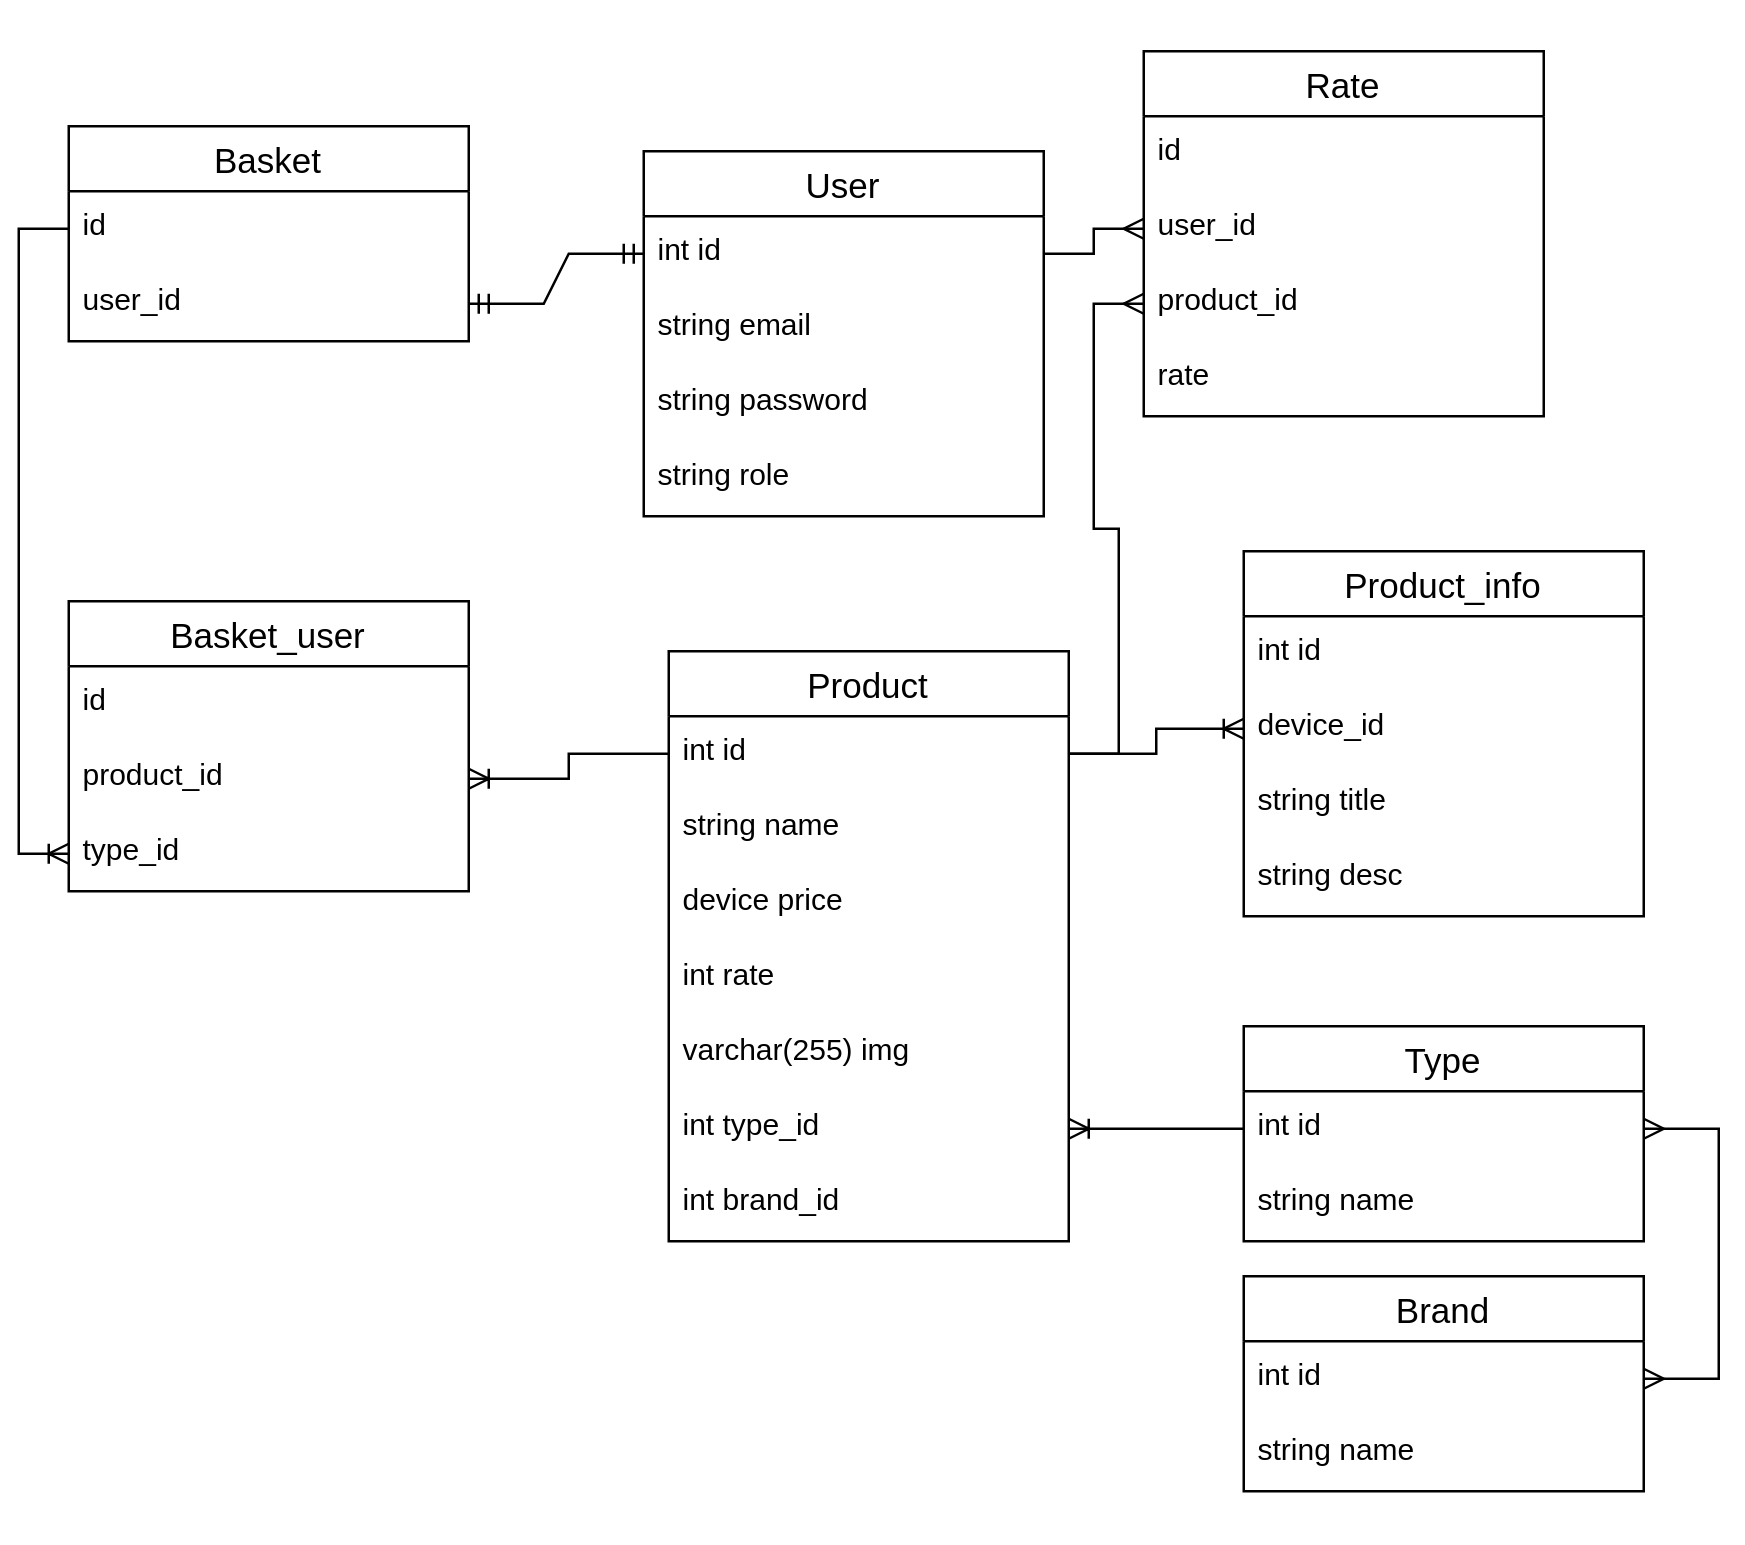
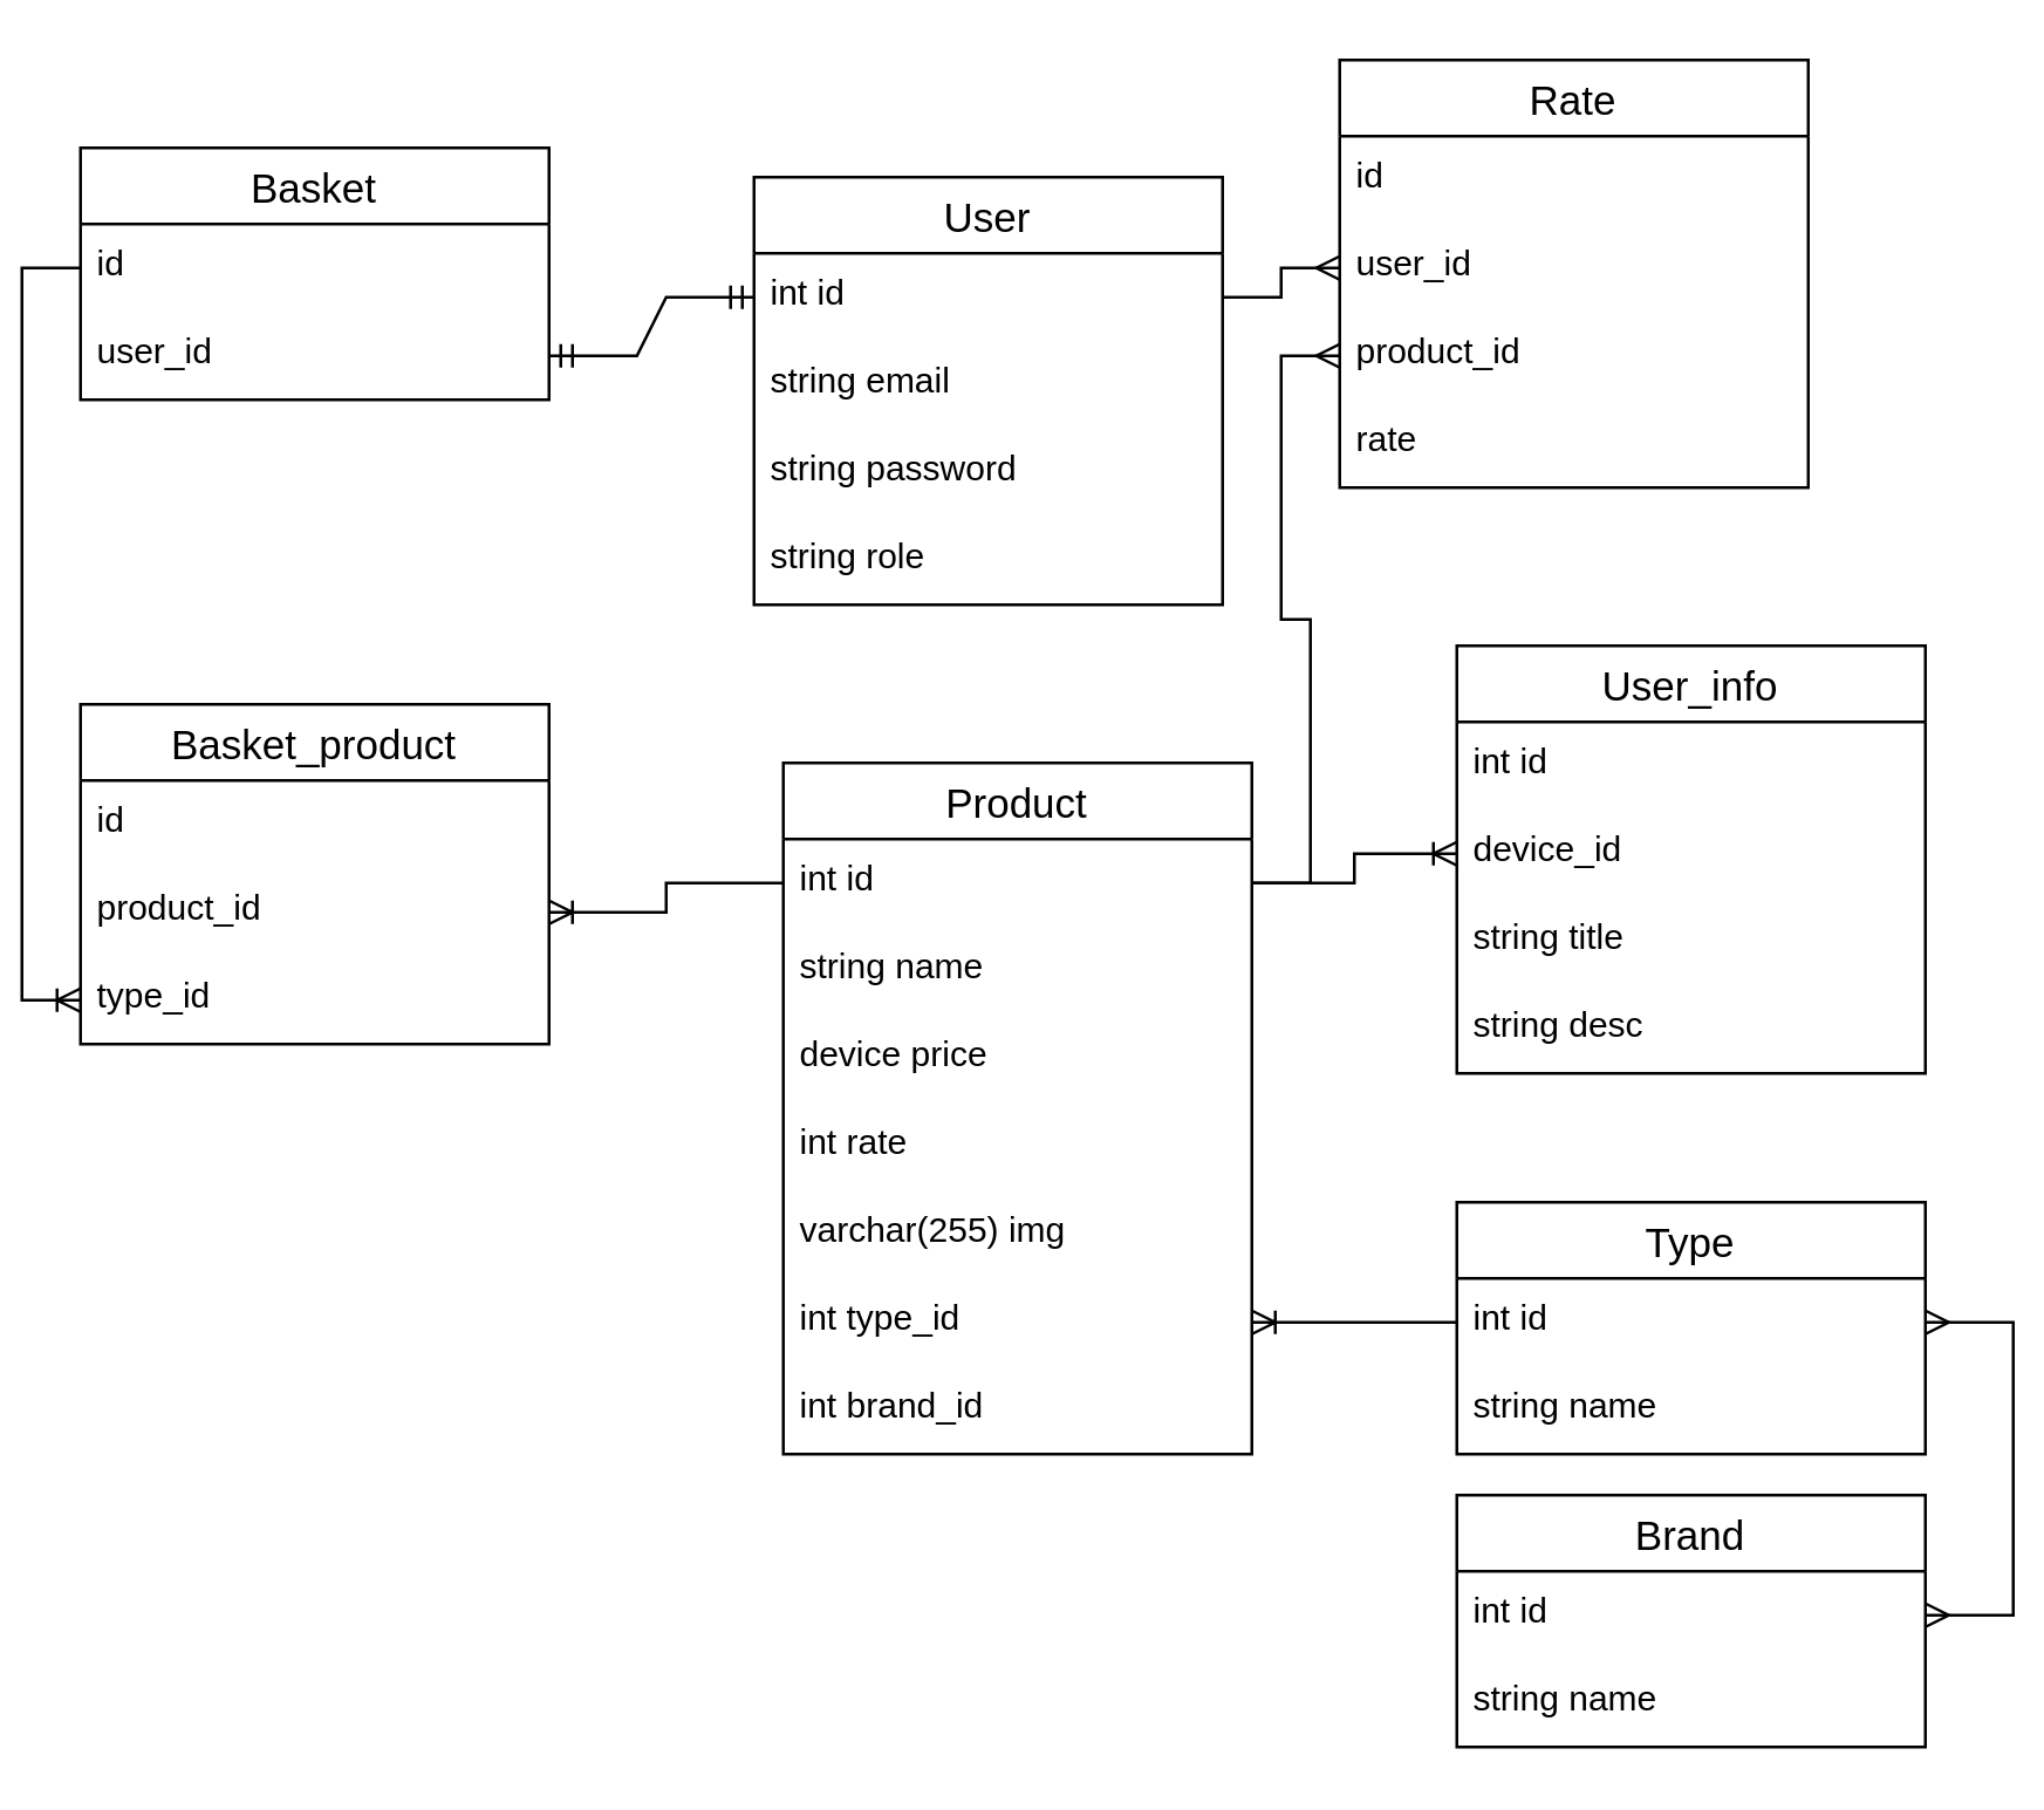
- <mxCell id="27" value="Product_info" style="swimlane;fontStyle=0;childLayout=stackLayout;horizontal=1;startSize=26;horizontalStack=0;resizeParent=1;resizeParentMax=0;resizeLast=0;collapsible=1;marginBottom=0;align=center;fontSize=14;" vertex="1" parent="1"><mxGeometry x="490" y="220" width="160" height="146" as="geometry" /></mxCell>
+ <mxCell id="27" value="User_info" style="swimlane;fontStyle=0;childLayout=stackLayout;horizontal=1;startSize=26;horizontalStack=0;resizeParent=1;resizeParentMax=0;resizeLast=0;collapsible=1;marginBottom=0;align=center;fontSize=14;" vertex="1" parent="1"><mxGeometry x="490" y="220" width="160" height="146" as="geometry" /></mxCell>
- <mxCell id="33" value="Basket_user" style="swimlane;fontStyle=0;childLayout=stackLayout;horizontal=1;startSize=26;horizontalStack=0;resizeParent=1;resizeParentMax=0;resizeLast=0;collapsible=1;marginBottom=0;align=center;fontSize=14;" vertex="1" parent="1"><mxGeometry x="20" y="240" width="160" height="116" as="geometry" /></mxCell>
+ <mxCell id="33" value="Basket_product" style="swimlane;fontStyle=0;childLayout=stackLayout;horizontal=1;startSize=26;horizontalStack=0;resizeParent=1;resizeParentMax=0;resizeLast=0;collapsible=1;marginBottom=0;align=center;fontSize=14;" vertex="1" parent="1"><mxGeometry x="20" y="240" width="160" height="116" as="geometry" /></mxCell>
